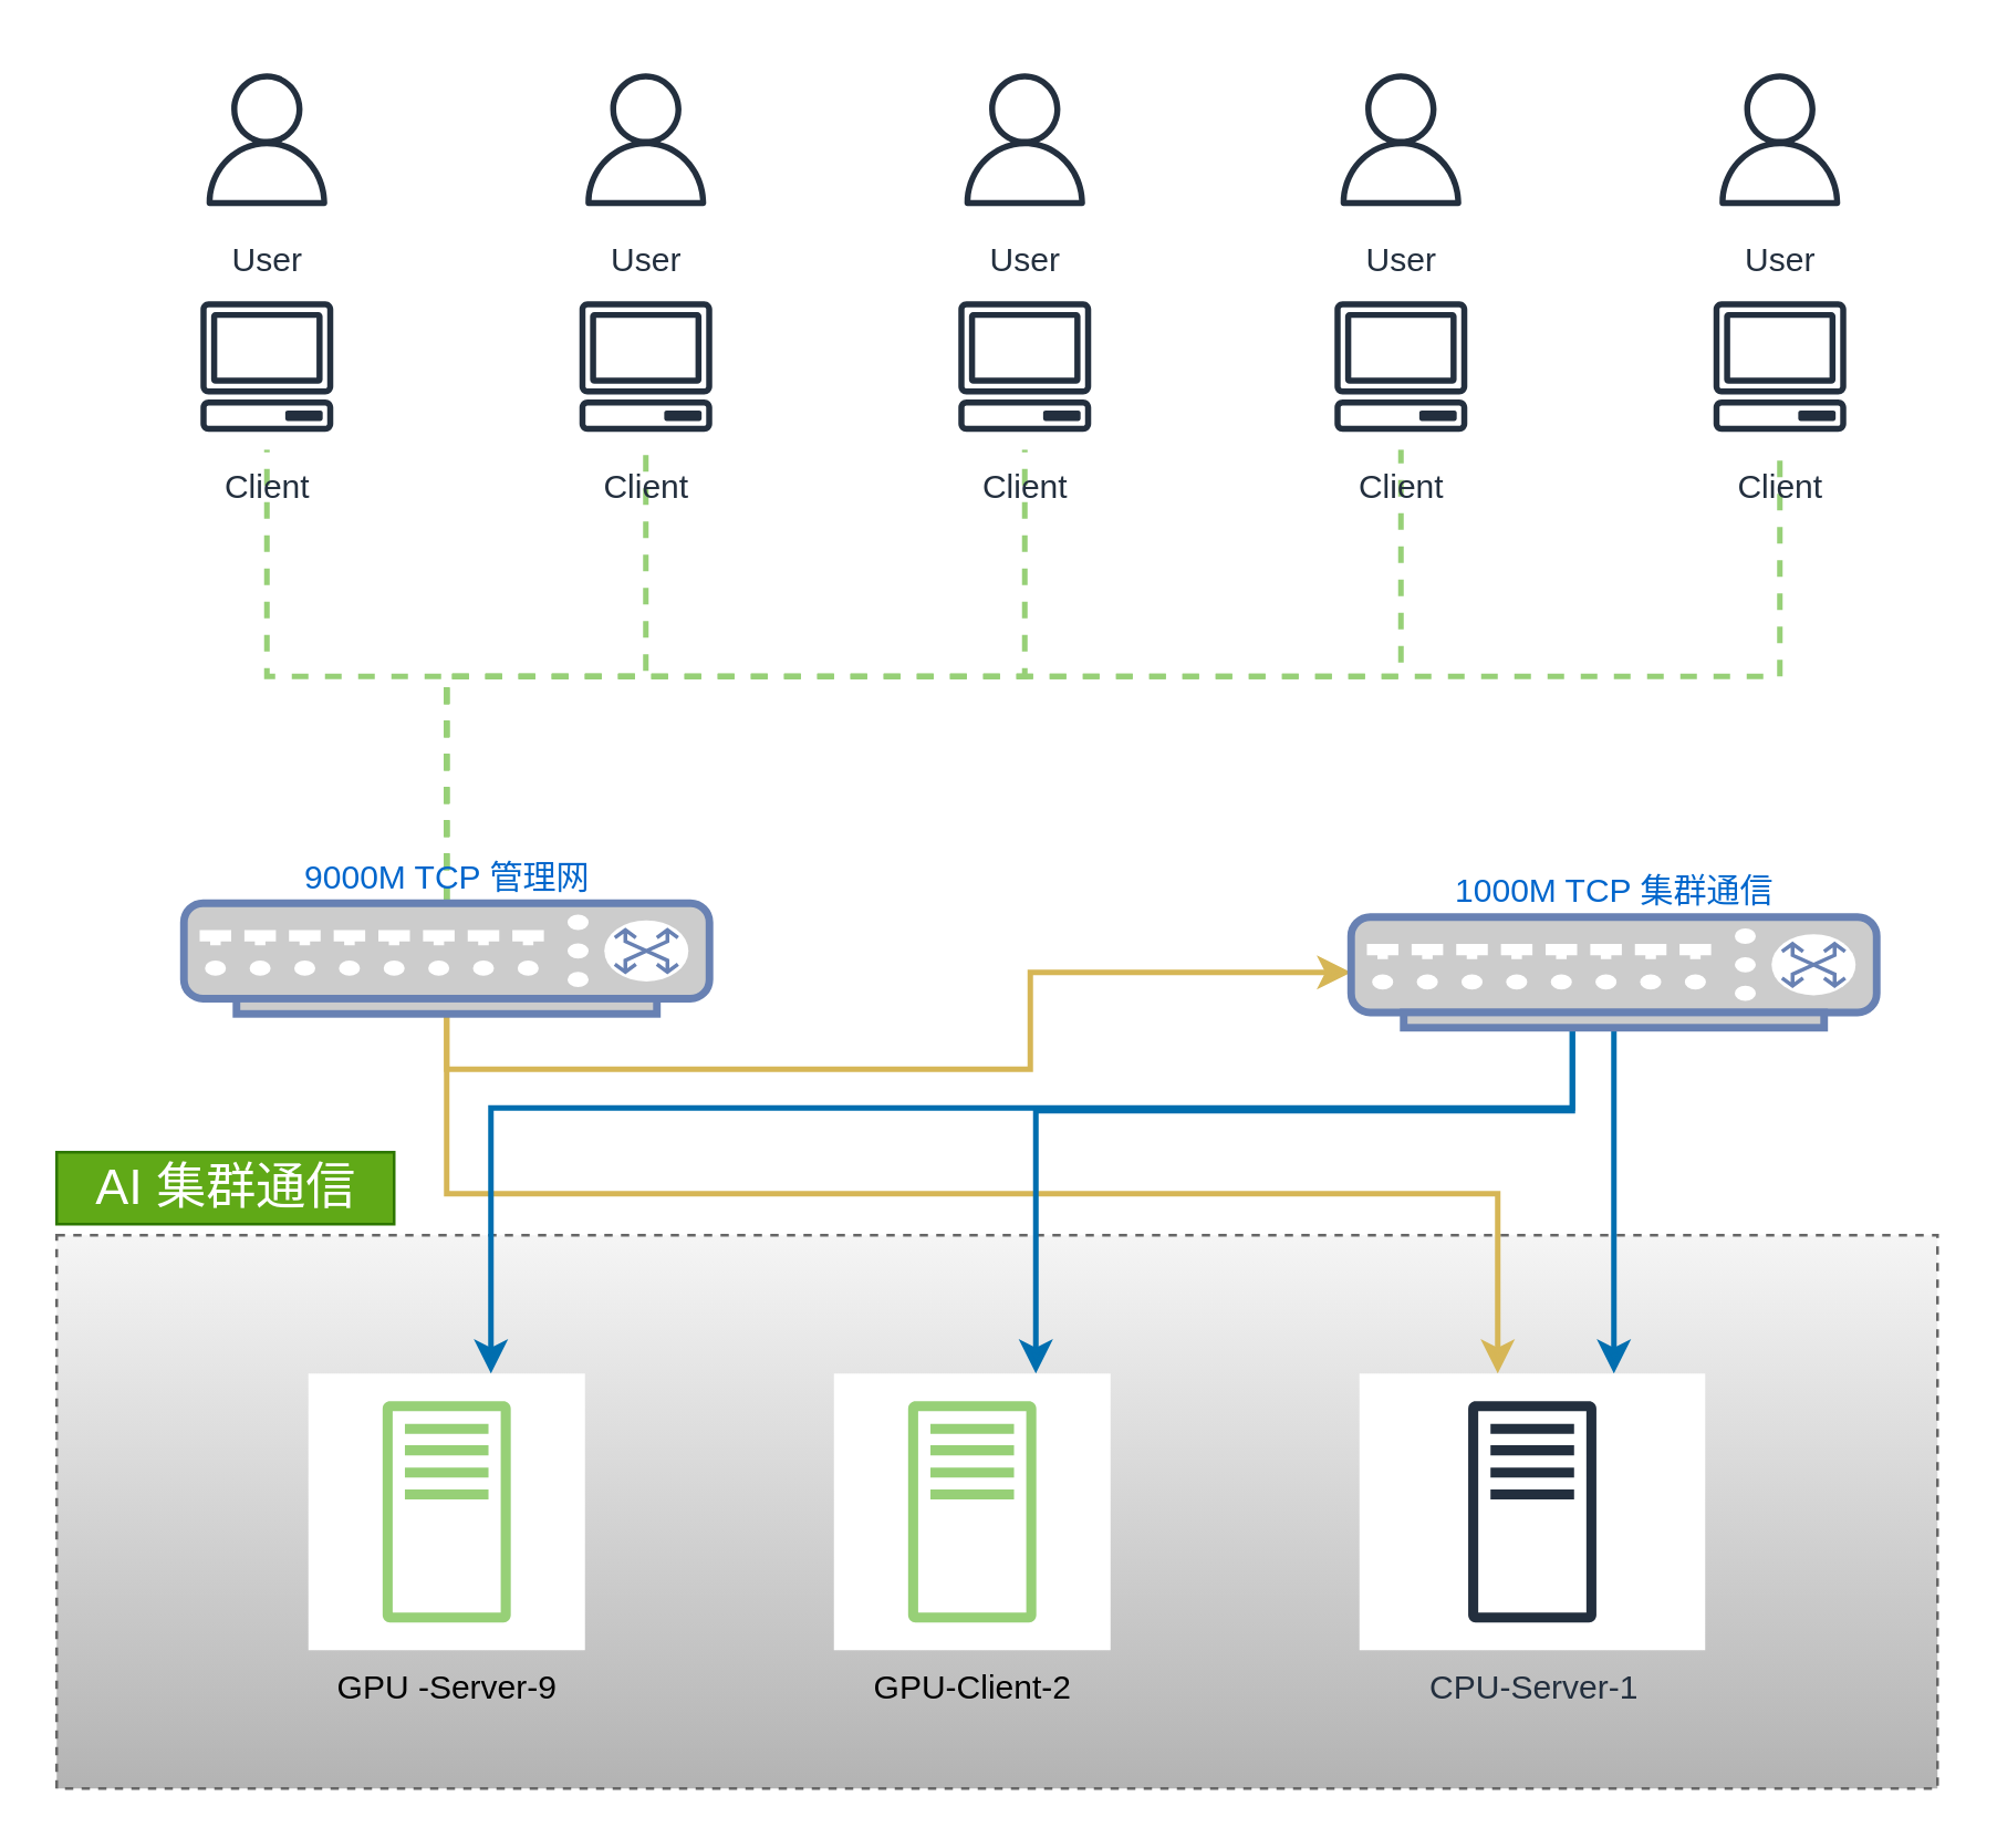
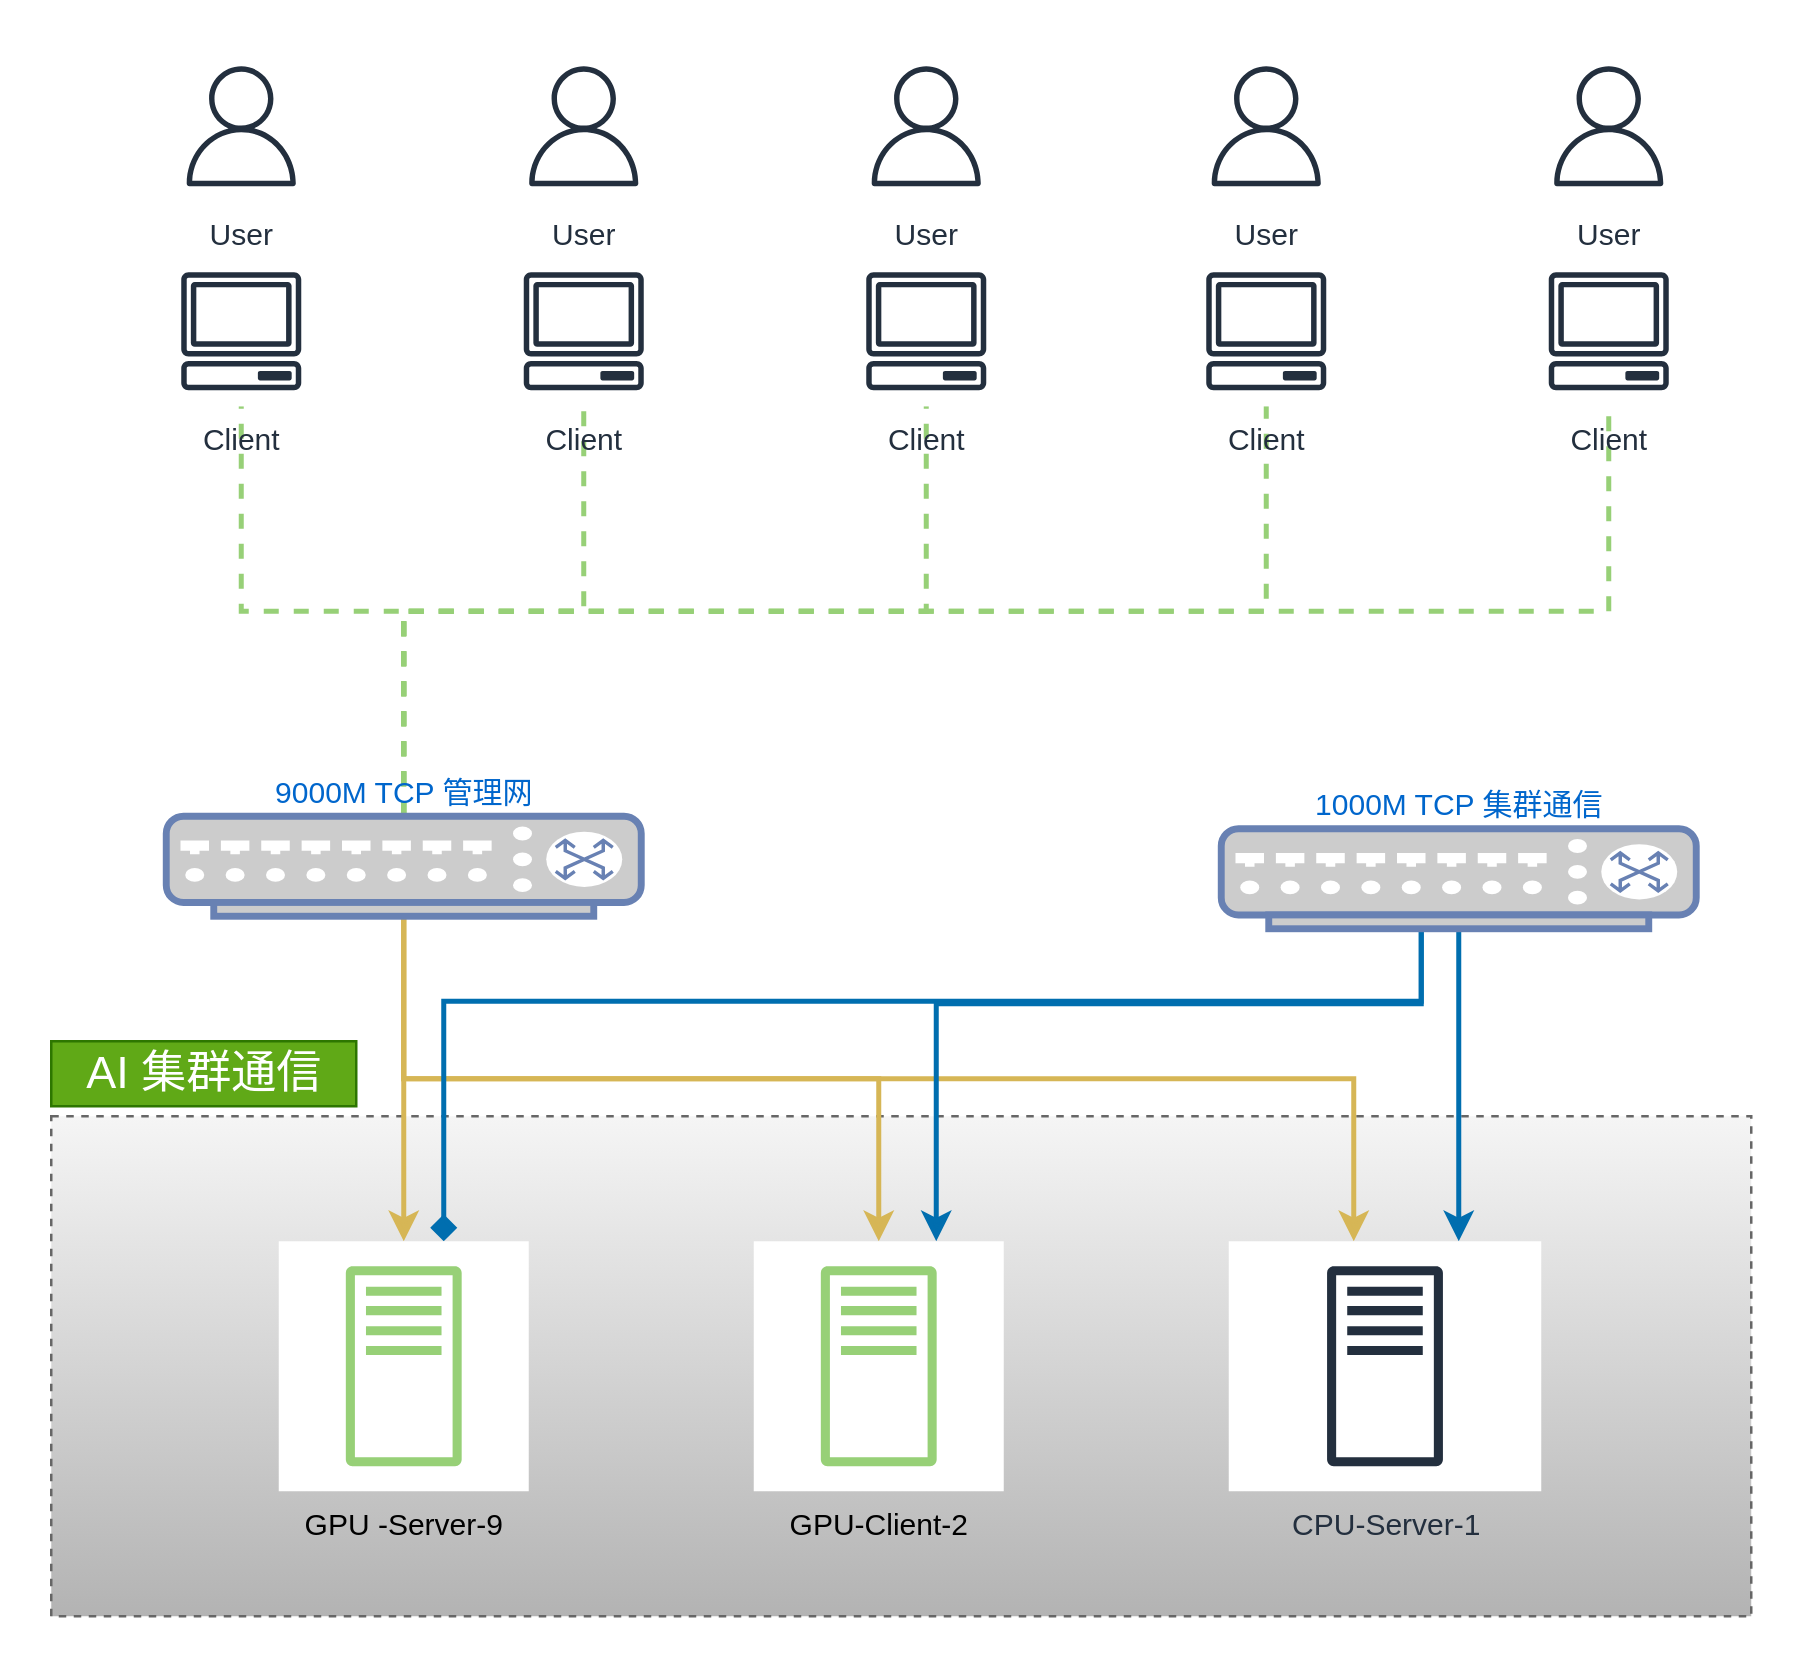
- <mxCell id="4" style="edgeStyle=orthogonalEdgeStyle;rounded=0;orthogonalLoop=1;jettySize=auto;html=1;exitX=0.5;exitY=1;exitDx=0;exitDy=0;exitPerimeter=0;strokeWidth=2;fillColor=#fff2cc;gradientColor=#ffd966;strokeColor=#d6b656;" parent="1" source="11" target="15" edge="1"><mxGeometry relative="1" as="geometry" /></mxCell>
+ <mxCell id="4" style="edgeStyle=orthogonalEdgeStyle;rounded=0;orthogonalLoop=1;jettySize=auto;html=1;exitX=0.5;exitY=1;exitDx=0;exitDy=0;exitPerimeter=0;strokeWidth=2;fillColor=#fff2cc;gradientColor=#ffd966;strokeColor=#d6b656;" parent="1" source="11" target="17" edge="1"><mxGeometry relative="1" as="geometry" /></mxCell>
+ <mxCell id="3" style="edgeStyle=orthogonalEdgeStyle;rounded=0;orthogonalLoop=1;jettySize=auto;html=1;exitX=0.5;exitY=1;exitDx=0;exitDy=0;exitPerimeter=0;strokeWidth=2;fillColor=#fff2cc;gradientColor=#ffd966;strokeColor=#d6b656;" parent="1" source="11" target="16" edge="1"><mxGeometry relative="1" as="geometry" /></mxCell>
- <mxCell id="13" style="edgeStyle=orthogonalEdgeStyle;rounded=0;orthogonalLoop=1;jettySize=auto;html=1;exitX=0.5;exitY=1;exitDx=0;exitDy=0;exitPerimeter=0;fontSize=18;endArrow=classic;endFill=1;strokeColor=#006EAF;strokeWidth=2;fillColor=#1ba1e2;" parent="1" source="15" target="16" edge="1"><mxGeometry relative="1" as="geometry"><Array as="points"><mxPoint x="568" y="400" /><mxPoint x="177" y="400" /></Array></mxGeometry></mxCell>
+ <mxCell id="13" style="edgeStyle=orthogonalEdgeStyle;rounded=0;orthogonalLoop=1;jettySize=auto;html=1;exitX=0.5;exitY=1;exitDx=0;exitDy=0;exitPerimeter=0;fontSize=18;endArrow=diamond;endFill=1;strokeColor=#006EAF;strokeWidth=2;fillColor=#1ba1e2;" parent="1" source="15" target="16" edge="1"><mxGeometry relative="1" as="geometry"><Array as="points"><mxPoint x="568" y="400" /><mxPoint x="177" y="400" /></Array></mxGeometry></mxCell>
